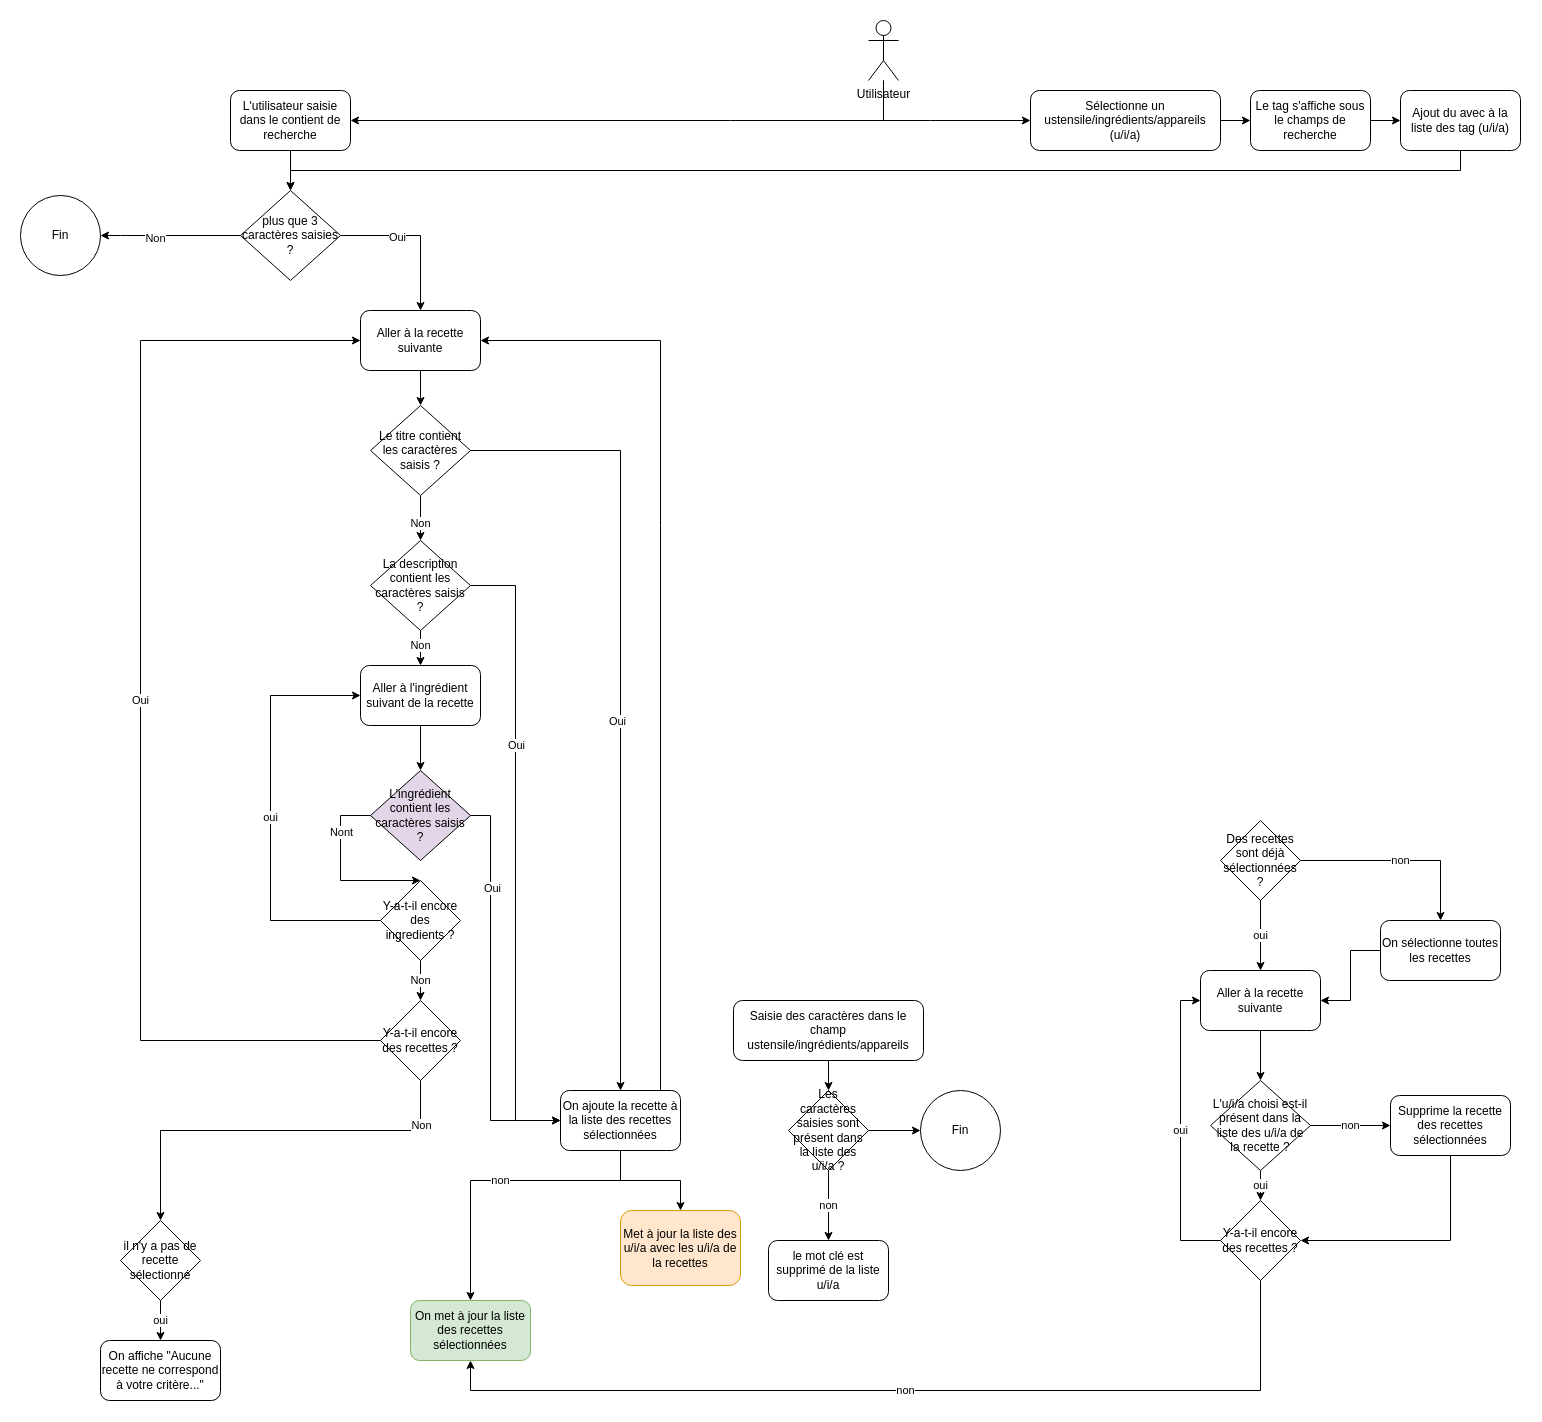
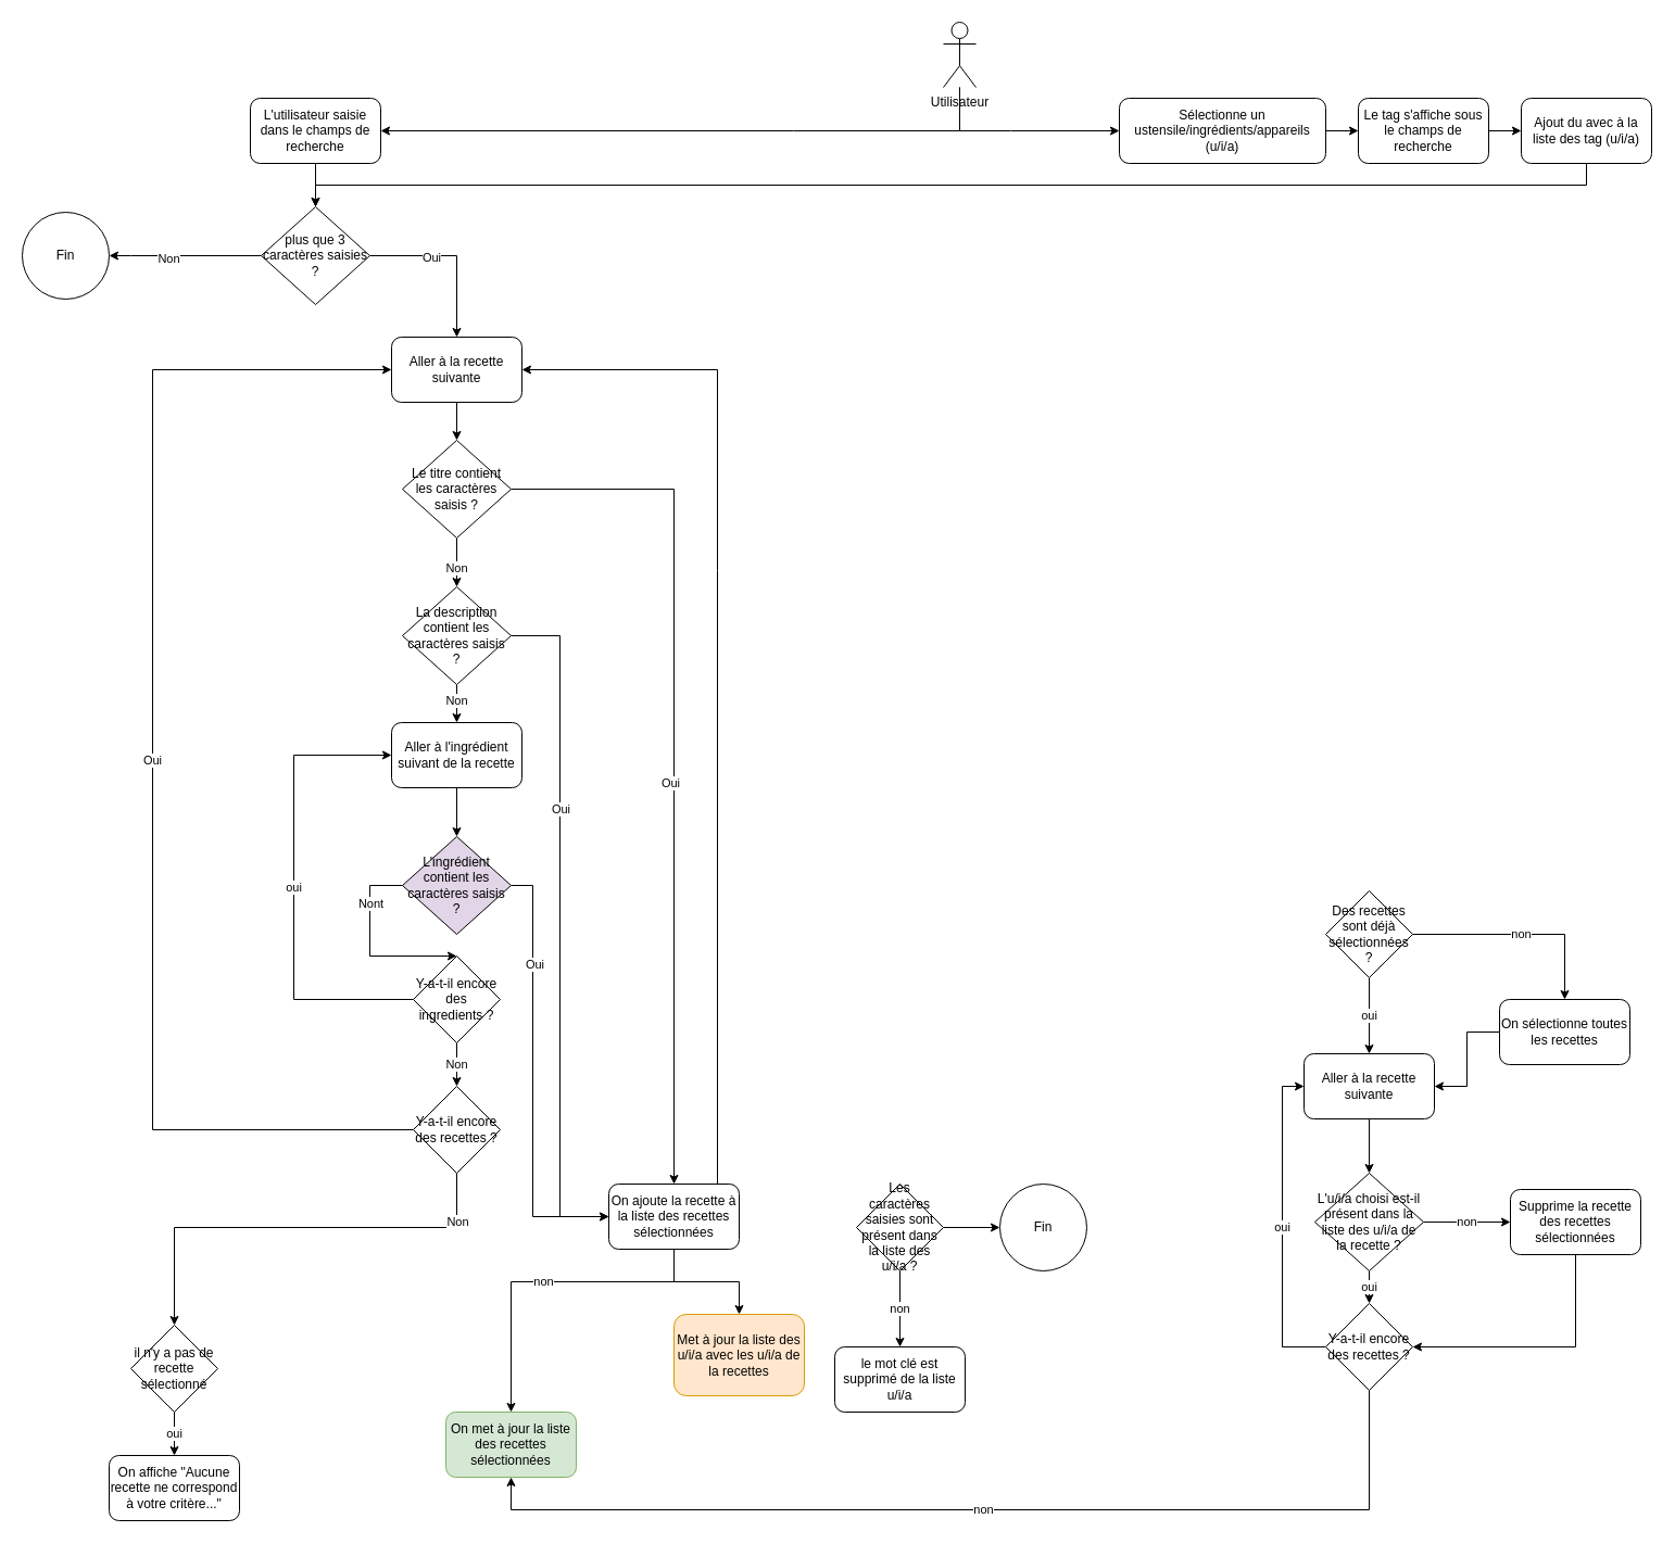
- <mxCell id="2" value="L'utilisateur saisie dans le contient de recherche" style="rounded=1;whiteSpace=wrap;html=1;" parent="1" vertex="1"><mxGeometry x="230" y="90" width="120" height="60" as="geometry" /></mxCell>
+ <mxCell id="2" value="L'utilisateur saisie dans le champs de recherche" style="rounded=1;whiteSpace=wrap;html=1;" parent="1" vertex="1"><mxGeometry x="230" y="90" width="120" height="60" as="geometry" /></mxCell>
- <mxCell id="58" value="Saisie des caractères dans le champ ustensile/ingrédients/appareils" style="rounded=1;whiteSpace=wrap;html=1;" parent="1" vertex="1"><mxGeometry x="733" y="1000" width="190" height="60" as="geometry" /></mxCell>
- <mxCell id="57" style="edgeStyle=orthogonalEdgeStyle;rounded=0;orthogonalLoop=1;jettySize=auto;html=1;entryX=0.5;entryY=0;entryDx=0;entryDy=0;" parent="1" source="58" target="61" edge="1"><mxGeometry relative="1" as="geometry" /></mxCell>
